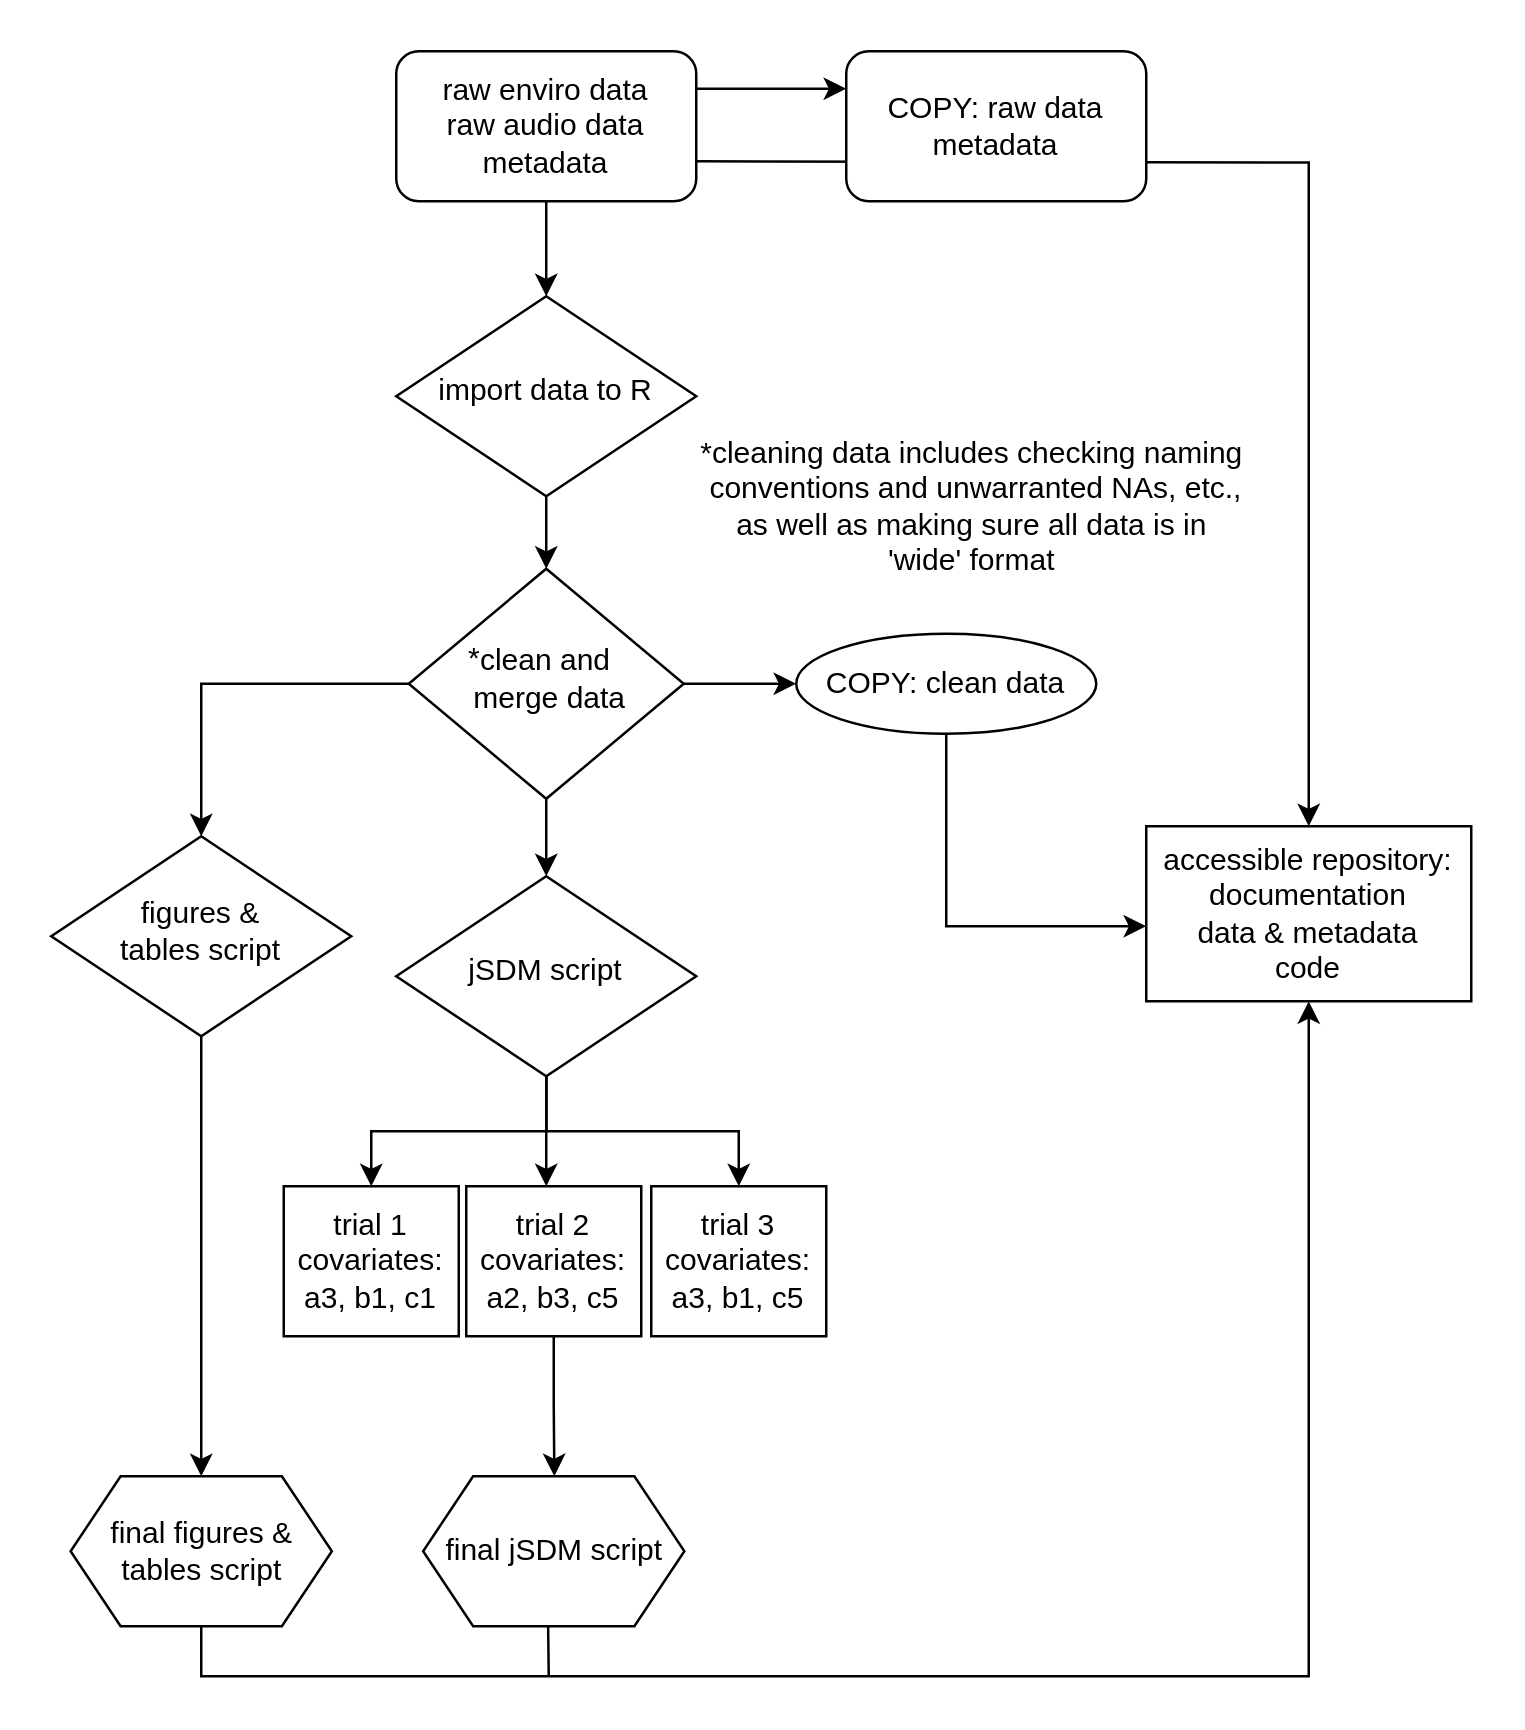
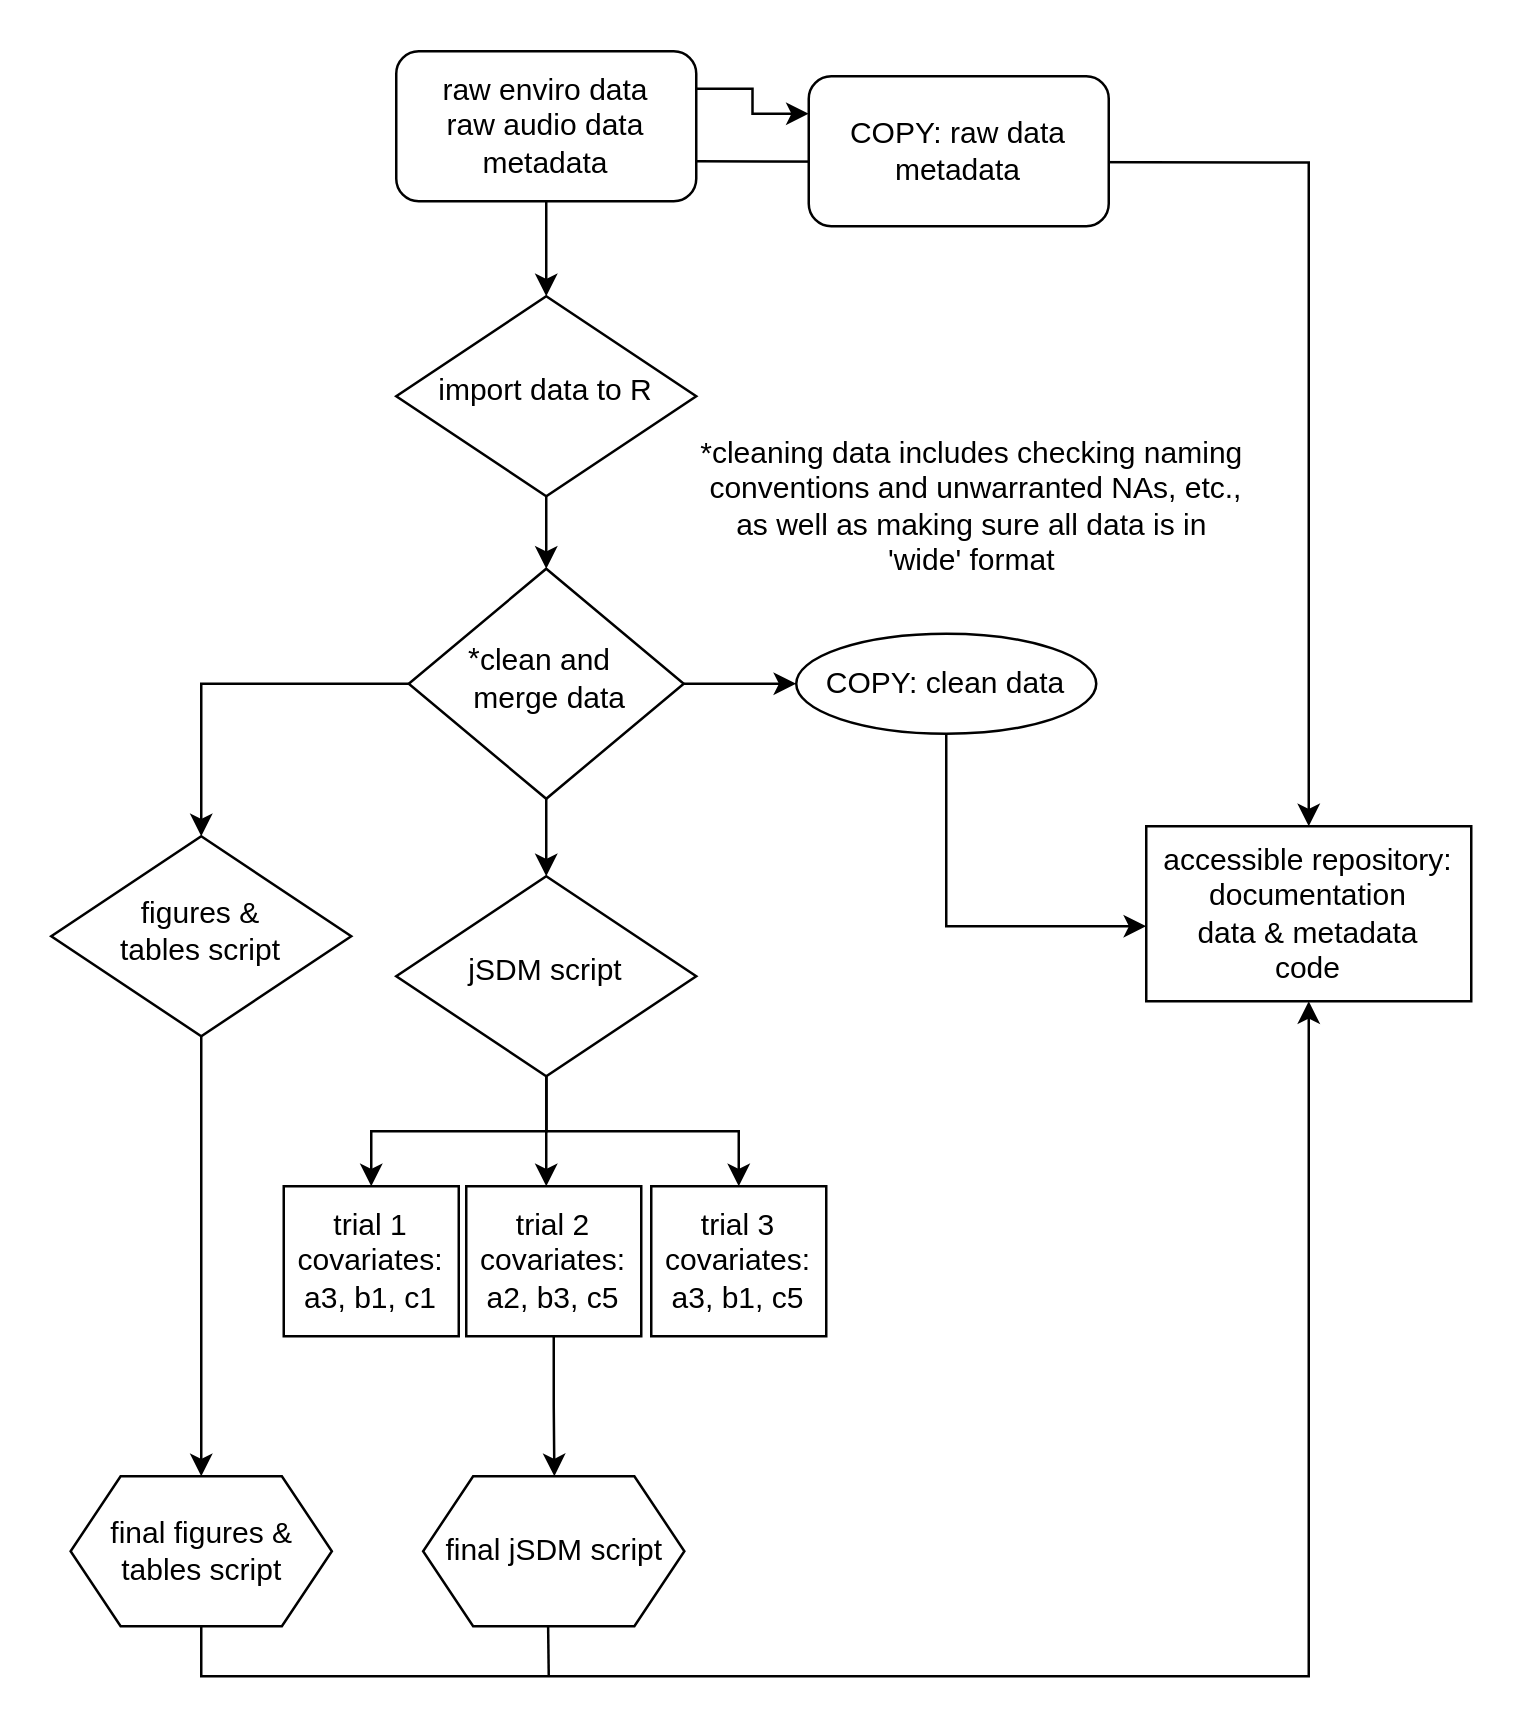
- <mxCell id="12" value="COPY: raw data&lt;br style=&quot;border-color: var(--border-color);&quot;&gt;metadata" style="rounded=1;whiteSpace=wrap;html=1;fontSize=12;glass=0;strokeWidth=1;shadow=0;" parent="1" vertex="1"><mxGeometry x="338" y="20" width="120" height="60" as="geometry" /></mxCell>
+ <mxCell id="12" value="COPY: raw data&lt;br style=&quot;border-color: var(--border-color);&quot;&gt;metadata" style="rounded=1;whiteSpace=wrap;html=1;fontSize=12;glass=0;strokeWidth=1;shadow=0;" parent="1" vertex="1"><mxGeometry x="323" y="30" width="120" height="60" as="geometry" /></mxCell>
